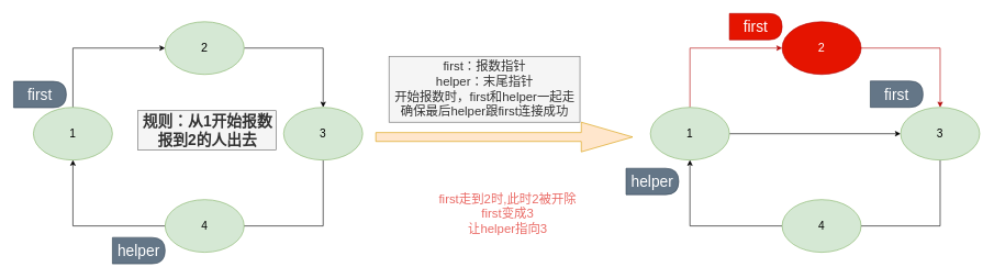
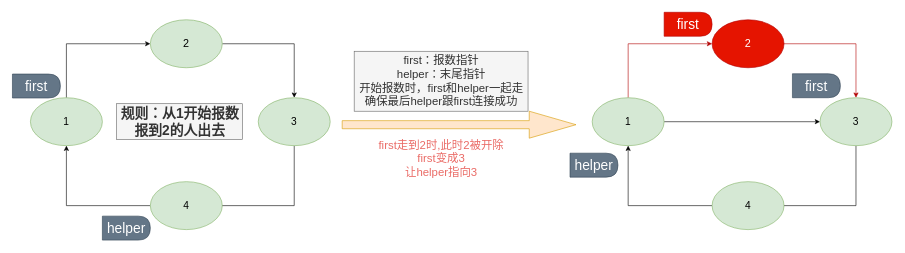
- <mxCell id="25" value="规则：从1开始报数&lt;br&gt;报到2的人出去" style="text;html=1;align=center;verticalAlign=middle;resizable=0;points=[];autosize=1;fontSize=23;fontStyle=1;fillColor=#f5f5f5;strokeColor=#666666;fontColor=#333333;" vertex="1" parent="1"><mxGeometry x="208.5" y="167.5" width="210" height="60" as="geometry" /></mxCell>
+ <mxCell id="25" value="规则：从1开始报数&lt;br&gt;报到2的人出去" style="text;html=1;align=center;verticalAlign=middle;resizable=0;points=[];autosize=1;fontSize=23;fontStyle=1;fillColor=#f5f5f5;strokeColor=#666666;fontColor=#333333;" vertex="1" parent="1"><mxGeometry x="193.5" y="172.5" width="210" height="60" as="geometry" /></mxCell>
- <mxCell id="26" value="first走到2时,此时2被开除&lt;br style=&quot;font-size: 19px;&quot;&gt;first变成3&lt;br style=&quot;font-size: 19px;&quot;&gt;让helper指向3" style="text;html=1;align=center;verticalAlign=middle;resizable=0;points=[];autosize=1;fontSize=19;fontStyle=0;fontColor=#EA6B66;" vertex="1" parent="1"><mxGeometry x="660" y="290" width="220" height="70" as="geometry" /></mxCell>
+ <mxCell id="26" value="first走到2时,此时2被开除&lt;br style=&quot;font-size: 19px;&quot;&gt;first变成3&lt;br style=&quot;font-size: 19px;&quot;&gt;让helper指向3" style="text;html=1;align=center;verticalAlign=middle;resizable=0;points=[];autosize=1;fontSize=19;fontStyle=0;fontColor=#EA6B66;" vertex="1" parent="1"><mxGeometry x="625" y="230" width="220" height="70" as="geometry" /></mxCell>
